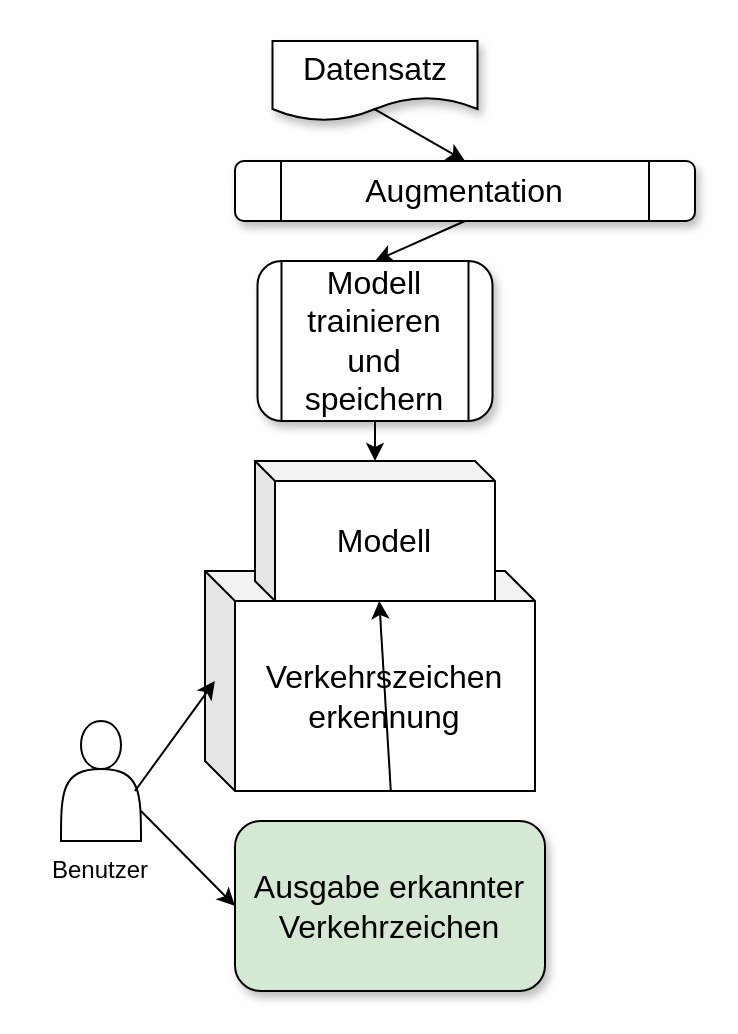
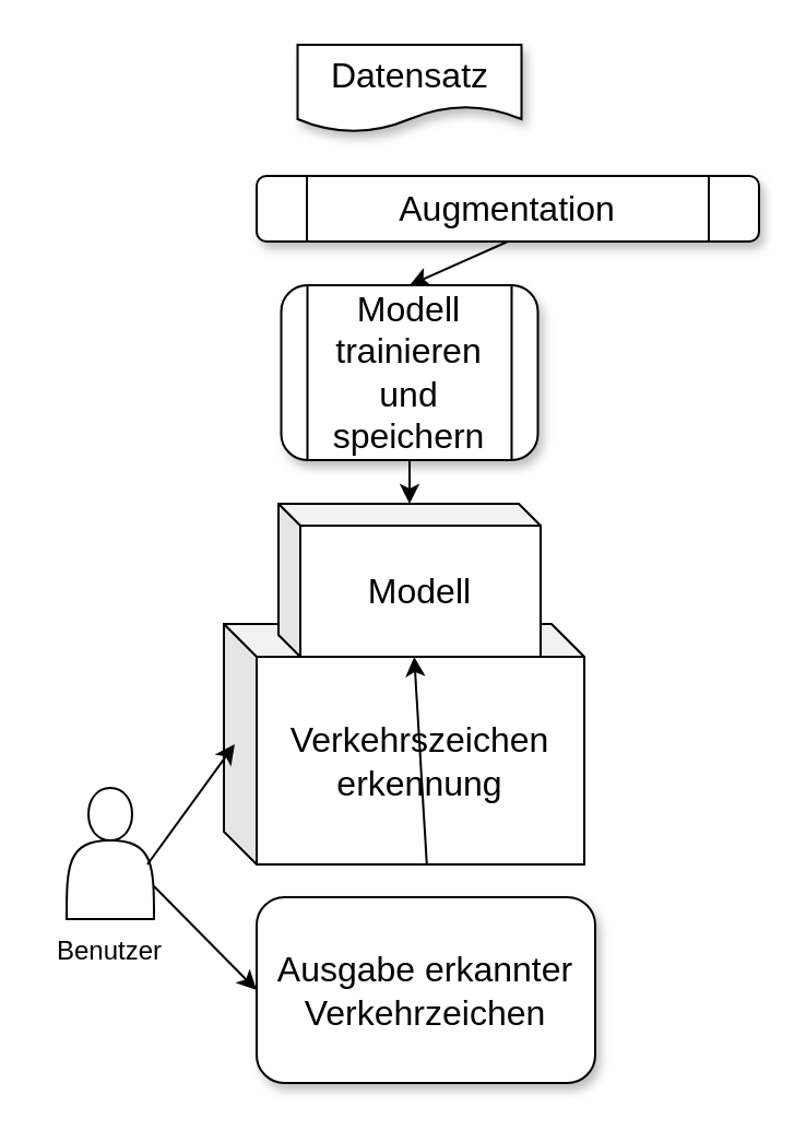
- <mxCell id="15" value="" style="endArrow=classic;html=1;rounded=0;exitX=0.493;exitY=0.845;exitDx=0;exitDy=0;exitPerimeter=0;entryX=0.5;entryY=0;entryDx=0;entryDy=0;" edge="1" parent="1" source="3" target="5"><mxGeometry width="50" height="50" relative="1" as="geometry"><mxPoint x="67" y="170" as="sourcePoint" /><mxPoint x="117" y="120" as="targetPoint" /></mxGeometry></mxCell>
- <mxCell id="8" value="&lt;font style=&quot;font-size: 16px;&quot;&gt;Ausgabe erkannter Verkehrzeichen &lt;br&gt;&lt;/font&gt;" style="rounded=1;whiteSpace=wrap;html=1;shadow=1;fillColor=#d5e8d4;" vertex="1" parent="1"><mxGeometry x="117" y="410" width="155" height="85" as="geometry" /></mxCell>
+ <mxCell id="8" value="&lt;font style=&quot;font-size: 16px;&quot;&gt;Ausgabe erkannter Verkehrzeichen &lt;br&gt;&lt;/font&gt;" style="rounded=1;whiteSpace=wrap;html=1;shadow=1;" vertex="1" parent="1"><mxGeometry x="117" y="410" width="155" height="85" as="geometry" /></mxCell>
